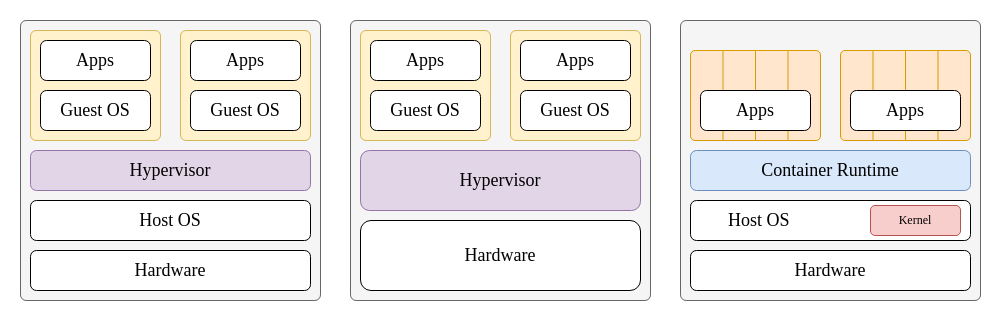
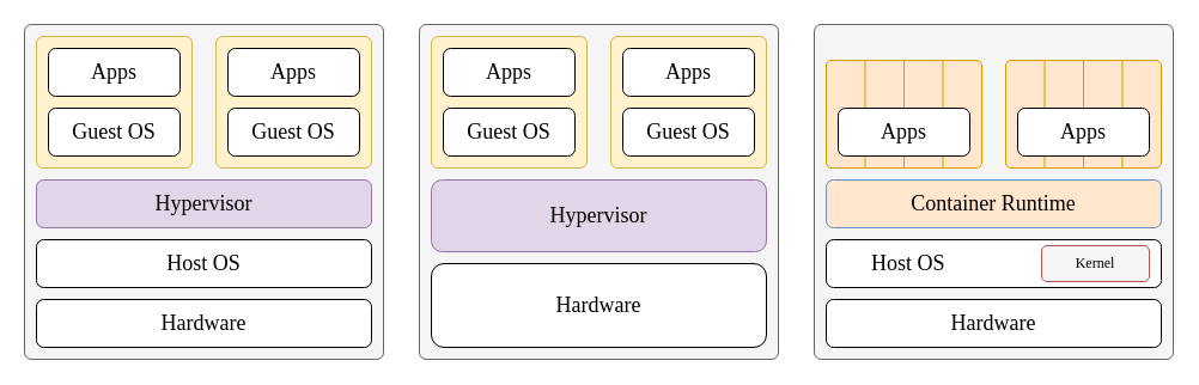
- <mxCell id="25" value="Container Runtime" style="rounded=1;whiteSpace=wrap;html=1;fontFamily=Source Code Pro;fontSource=https%3A%2F%2Ffonts.googleapis.com%2Fcss%3Ffamily%3DSource%2BCode%2BPro;fontSize=18;fillColor=#dae8fc;strokeColor=#6c8ebf;" parent="1" vertex="1"><mxGeometry x="690" y="150" width="280" height="40" as="geometry" /></mxCell>
+ <mxCell id="25" value="Container Runtime" style="rounded=1;whiteSpace=wrap;html=1;fontFamily=Source Code Pro;fontSource=https%3A%2F%2Ffonts.googleapis.com%2Fcss%3Ffamily%3DSource%2BCode%2BPro;fontSize=18;fillColor=#ffe6cc;strokeColor=#6c8ebf;" parent="1" vertex="1"><mxGeometry x="690" y="150" width="280" height="40" as="geometry" /></mxCell>
- <mxCell id="27" value="Kernel" style="rounded=1;whiteSpace=wrap;html=1;fillColor=#f8cecc;strokeColor=#b85450;fontFamily=Source Code Pro;fontSource=https%3A%2F%2Ffonts.googleapis.com%2Fcss%3Ffamily%3DSource%2BCode%2BPro;" parent="1" vertex="1"><mxGeometry x="870" y="205" width="90" height="30" as="geometry" /></mxCell>
+ <mxCell id="27" value="Kernel" style="rounded=1;whiteSpace=wrap;html=1;fillColor=#f5f5f5;strokeColor=#b85450;fontFamily=Source Code Pro;fontSource=https%3A%2F%2Ffonts.googleapis.com%2Fcss%3Ffamily%3DSource%2BCode%2BPro;" parent="1" vertex="1"><mxGeometry x="870" y="205" width="90" height="30" as="geometry" /></mxCell>
